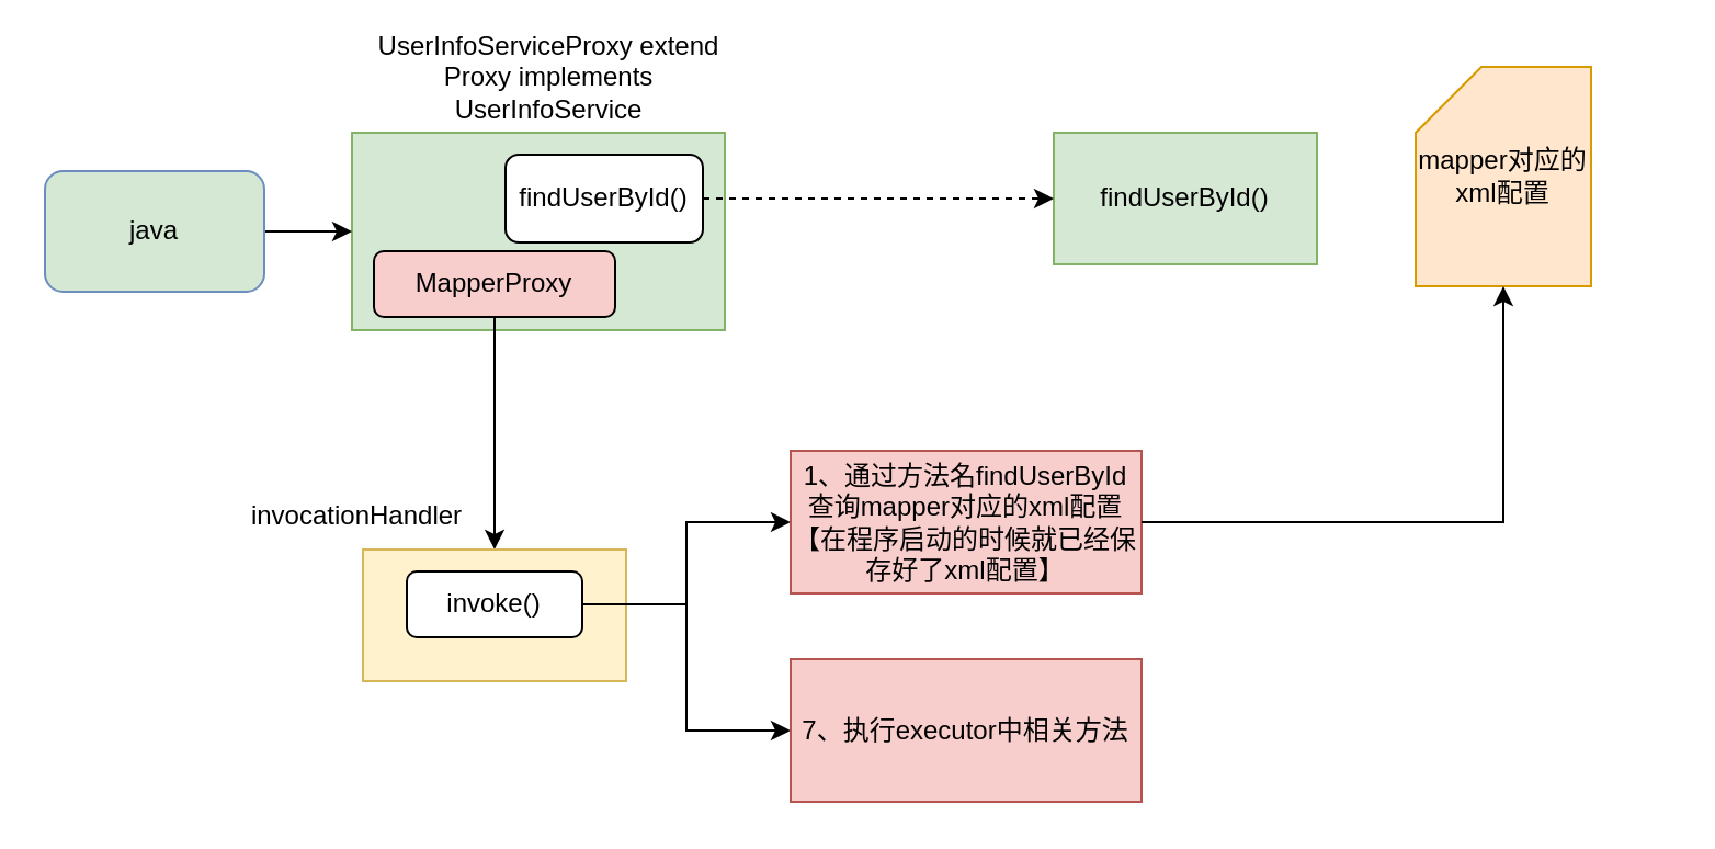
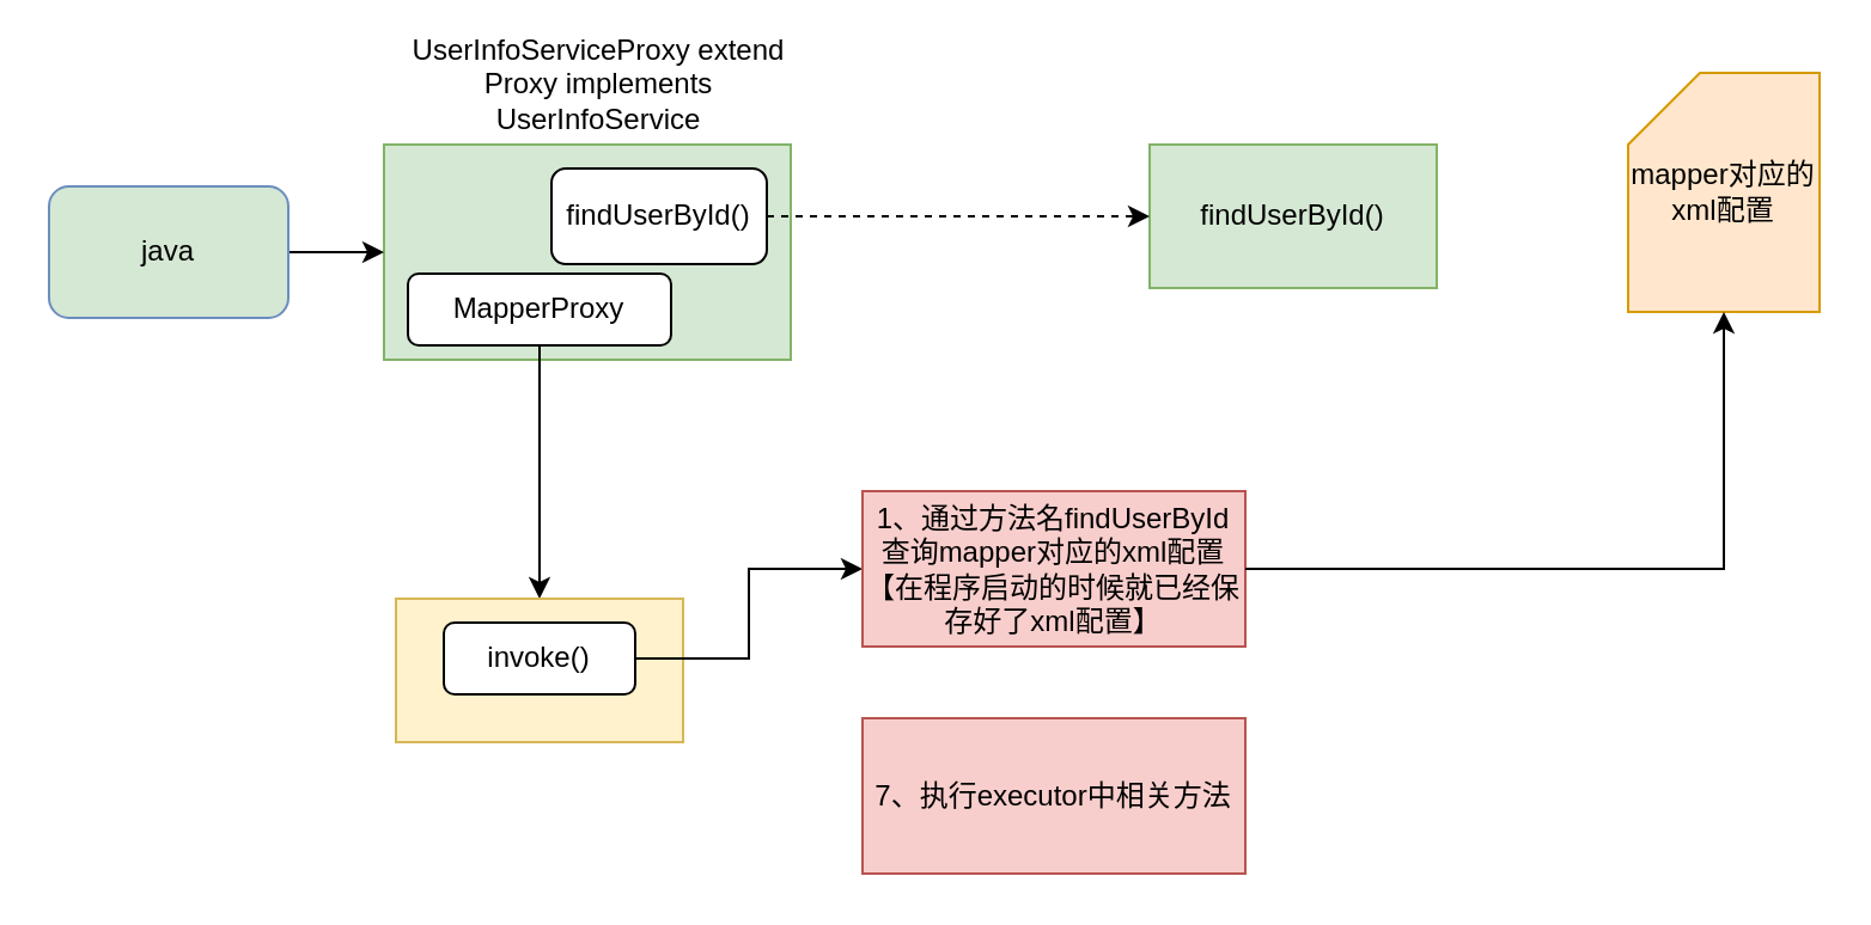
- <mxCell id="3" value="mapper对应的xml配置" style="shape=card;whiteSpace=wrap;html=1;fillColor=#ffe6cc;strokeColor=#d79b00;" vertex="1" parent="1"><mxGeometry x="645" y="30" width="80" height="100" as="geometry" /></mxCell>
+ <mxCell id="3" value="mapper对应的xml配置" style="shape=card;whiteSpace=wrap;html=1;fillColor=#ffe6cc;strokeColor=#d79b00;" vertex="1" parent="1"><mxGeometry x="680" y="30" width="80" height="100" as="geometry" /></mxCell>
- <mxCell id="9" value="MapperProxy" style="rounded=1;whiteSpace=wrap;html=1;fillColor=#f8cecc;" vertex="1" parent="1"><mxGeometry x="170" y="114" width="110" height="30" as="geometry" /></mxCell>
+ <mxCell id="9" value="MapperProxy" style="rounded=1;whiteSpace=wrap;html=1;" vertex="1" parent="1"><mxGeometry x="170" y="114" width="110" height="30" as="geometry" /></mxCell>
- <mxCell id="16" value="invocationHandler" style="text;html=1;align=center;verticalAlign=middle;whiteSpace=wrap;rounded=0;" vertex="1" parent="1"><mxGeometry x="100" y="220" width="125" height="30" as="geometry" /></mxCell>
- <mxCell id="14" style="edgeStyle=orthogonalEdgeStyle;rounded=0;orthogonalLoop=1;jettySize=auto;html=1;entryX=0;entryY=0.5;entryDx=0;entryDy=0;" edge="1" parent="1" source="15" target="18"><mxGeometry relative="1" as="geometry" /></mxCell>
